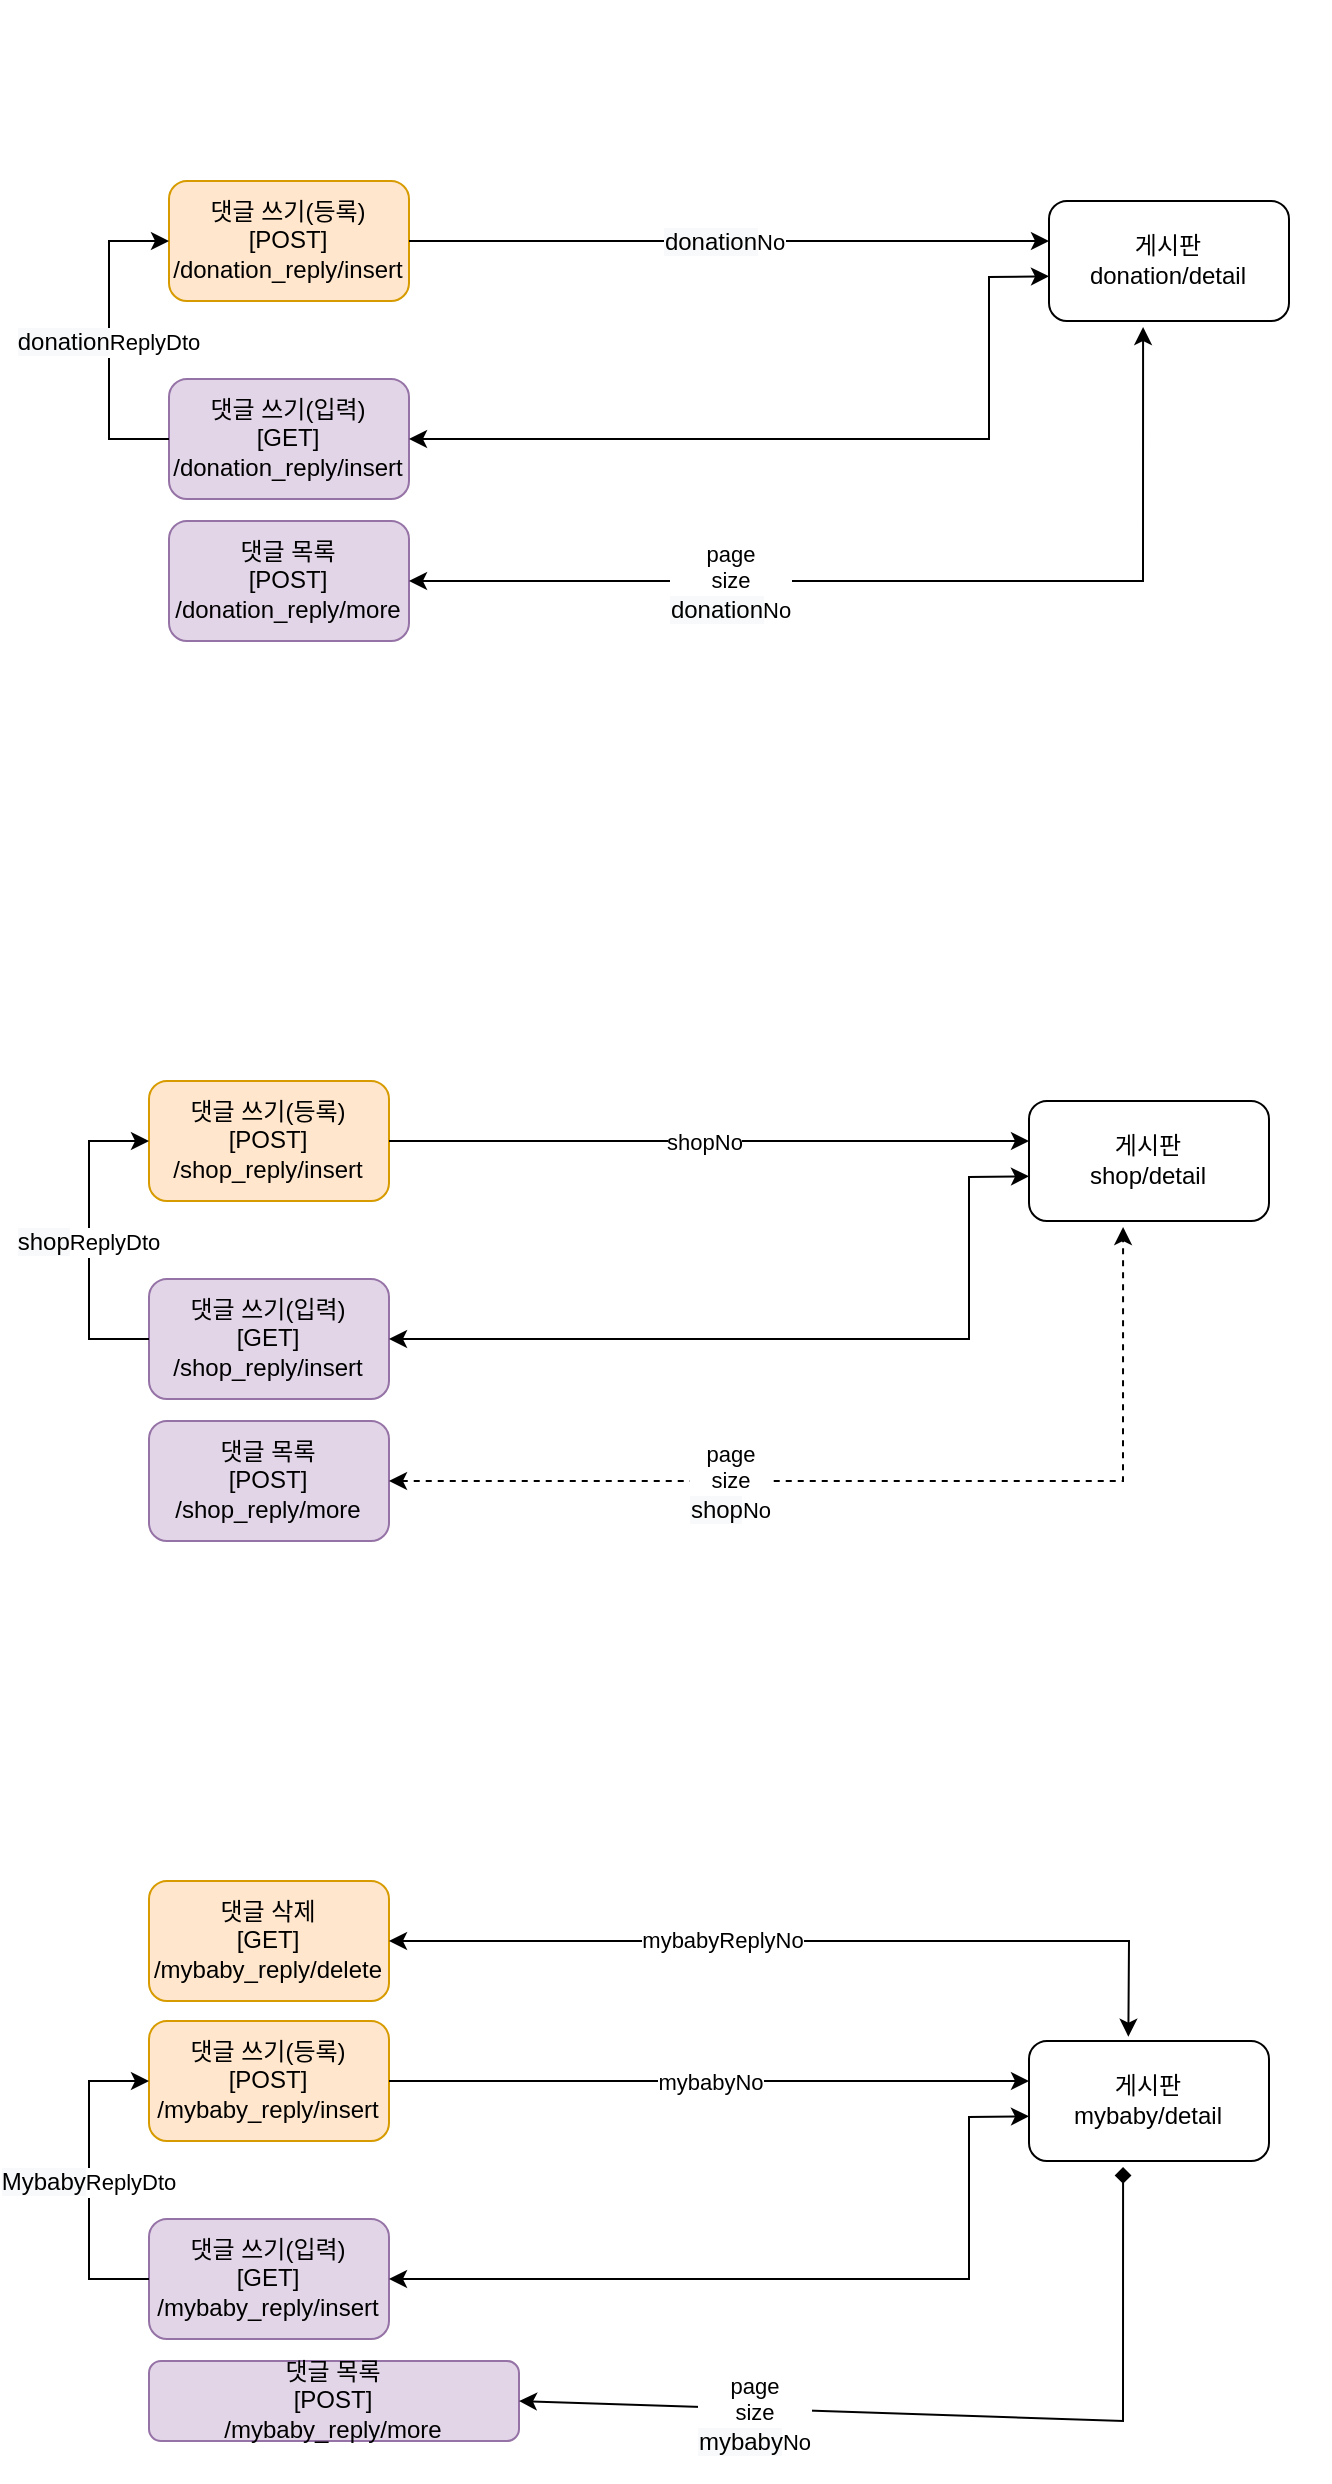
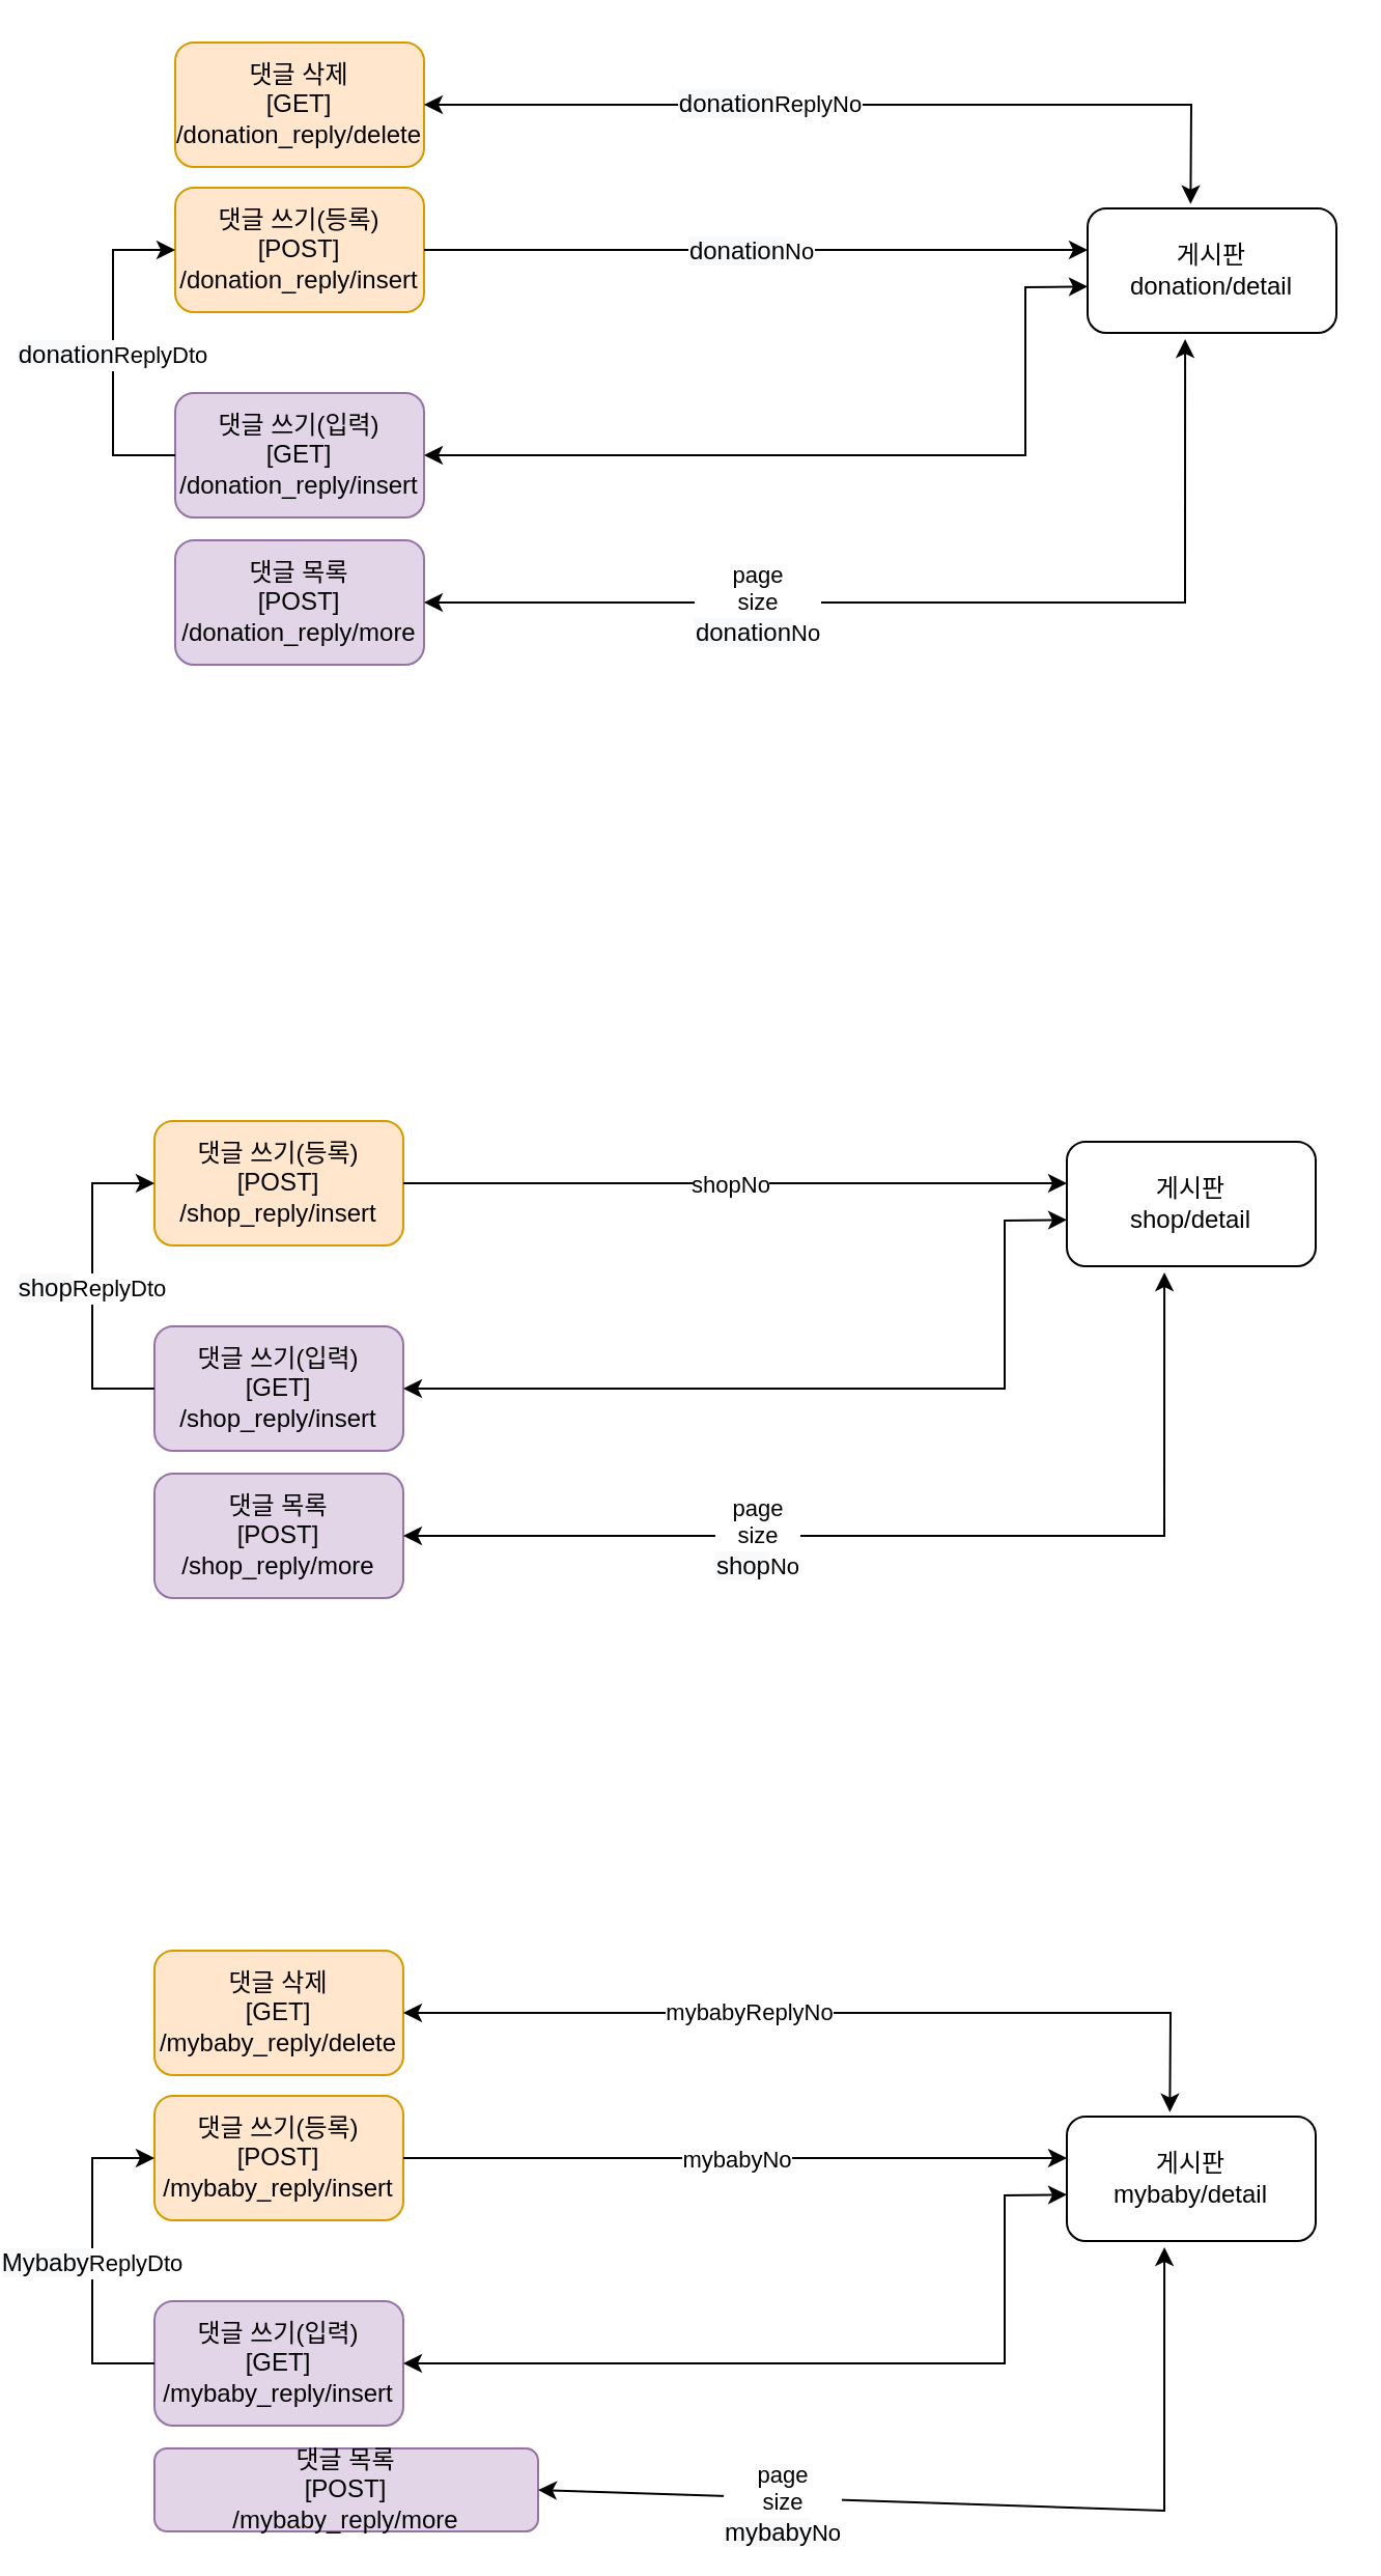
+ <mxCell id="29" value="댓글 삭제&lt;br&gt;[GET]&lt;br&gt;/donation_reply/delete" style="rounded=1;whiteSpace=wrap;html=1;fillColor=#ffe6cc;strokeColor=#d79b00;" vertex="1" parent="1"><mxGeometry x="60" y="20" width="120" height="60" as="geometry" /></mxCell>
+ <mxCell id="30" value="&lt;span style=&quot;font-size: 12px ; background-color: rgb(248 , 249 , 250)&quot;&gt;donation&lt;/span&gt;ReplyNo" style="endArrow=classic;startArrow=classic;html=1;rounded=0;exitX=1;exitY=0.5;exitDx=0;exitDy=0;entryX=0.414;entryY=-0.036;entryDx=0;entryDy=0;entryPerimeter=0;" edge="1" parent="1" source="29" target="26"><mxGeometry x="-0.2" width="50" height="50" relative="1" as="geometry"><mxPoint x="170" y="299" as="sourcePoint" /><mxPoint x="530" y="100" as="targetPoint" /><Array as="points"><mxPoint x="400" y="50" /><mxPoint x="550" y="50" /></Array><mxPoint as="offset" /></mxGeometry></mxCell>
- <mxCell id="20" value="" style="endArrow=classic;startArrow=classic;html=1;rounded=0;entryX=0.392;entryY=1.05;entryDx=0;entryDy=0;exitX=1;exitY=0.5;exitDx=0;exitDy=0;entryPerimeter=0;dashed=1;" edge="1" parent="1" source="16" target="15"><mxGeometry width="50" height="50" relative="1" as="geometry"><mxPoint x="170" y="497" as="sourcePoint" /><mxPoint x="260" y="565" as="targetPoint" /><Array as="points"><mxPoint x="537" y="740" /></Array></mxGeometry></mxCell>
+ <mxCell id="20" value="" style="endArrow=classic;startArrow=classic;html=1;rounded=0;entryX=0.392;entryY=1.05;entryDx=0;entryDy=0;exitX=1;exitY=0.5;exitDx=0;exitDy=0;entryPerimeter=0;" edge="1" parent="1" source="16" target="15"><mxGeometry width="50" height="50" relative="1" as="geometry"><mxPoint x="170" y="497" as="sourcePoint" /><mxPoint x="260" y="565" as="targetPoint" /><Array as="points"><mxPoint x="537" y="740" /></Array></mxGeometry></mxCell>
- <mxCell id="9" value="" style="endArrow=diamond;startArrow=classic;html=1;rounded=0;entryX=0.392;entryY=1.05;entryDx=0;entryDy=0;exitX=1;exitY=0.5;exitDx=0;exitDy=0;entryPerimeter=0;" parent="1" source="3" target="2" edge="1"><mxGeometry width="50" height="50" relative="1" as="geometry"><mxPoint x="170" y="967" as="sourcePoint" /><mxPoint x="260" y="1035" as="targetPoint" /><Array as="points"><mxPoint x="537" y="1210" /></Array></mxGeometry></mxCell>
+ <mxCell id="9" value="" style="endArrow=classic;startArrow=classic;html=1;rounded=0;entryX=0.392;entryY=1.05;entryDx=0;entryDy=0;exitX=1;exitY=0.5;exitDx=0;exitDy=0;entryPerimeter=0;" parent="1" source="3" target="2" edge="1"><mxGeometry width="50" height="50" relative="1" as="geometry"><mxPoint x="170" y="967" as="sourcePoint" /><mxPoint x="260" y="1035" as="targetPoint" /><Array as="points"><mxPoint x="537" y="1210" /></Array></mxGeometry></mxCell>
